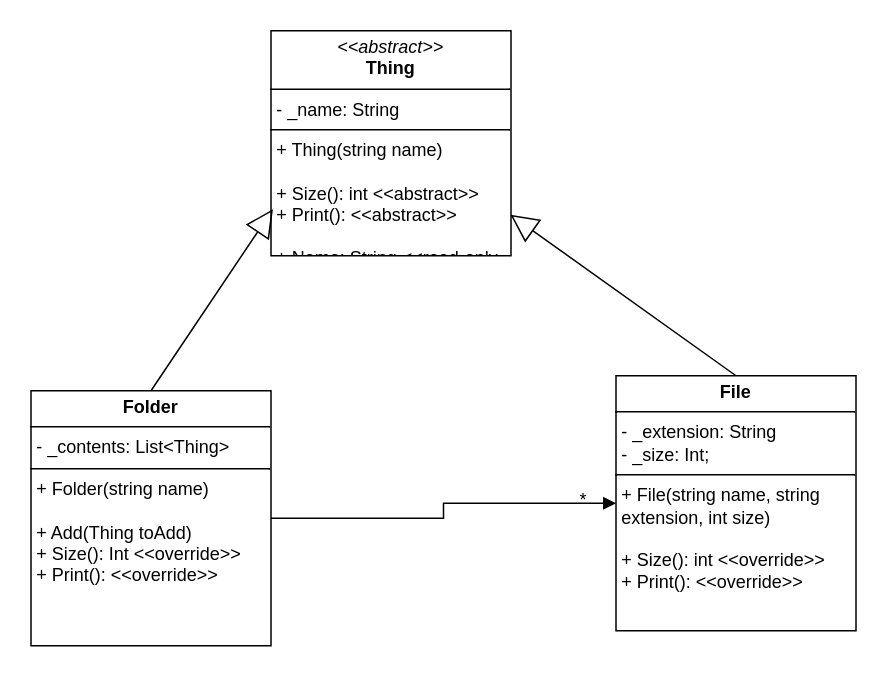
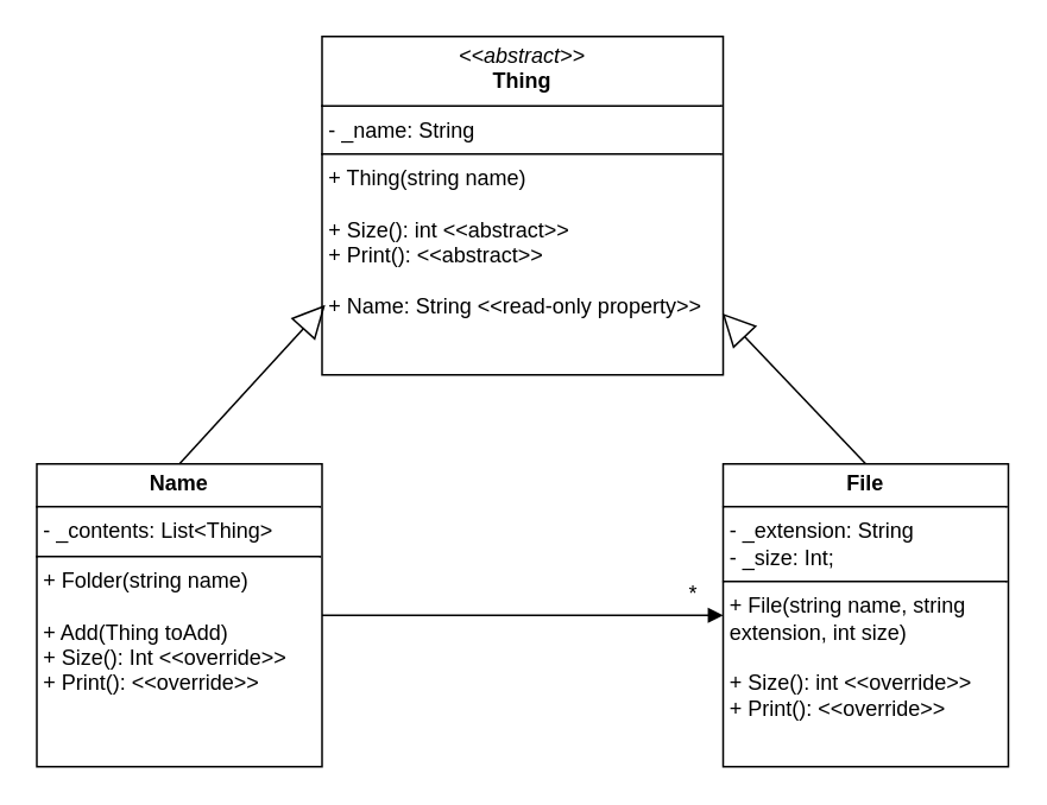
- <mxCell id="2" value="&lt;p style=&quot;margin:0px;margin-top:4px;text-align:center;&quot;&gt;&lt;i&gt;&amp;lt;&amp;lt;abstract&amp;gt;&amp;gt;&lt;/i&gt;&lt;br&gt;&lt;b&gt;Thing&lt;/b&gt;&lt;/p&gt;&lt;hr size=&quot;1&quot; style=&quot;border-style:solid;&quot;&gt;&lt;p style=&quot;margin:0px;margin-left:4px;&quot;&gt;- _name: String&lt;/p&gt;&lt;hr size=&quot;1&quot; style=&quot;border-style:solid;&quot;&gt;&lt;p style=&quot;margin:0px;margin-left:4px;&quot;&gt;+ Thing(string name)&lt;/p&gt;&lt;p style=&quot;margin:0px;margin-left:4px;&quot;&gt;&lt;br&gt;&lt;/p&gt;&lt;p style=&quot;margin:0px;margin-left:4px;&quot;&gt;+ Size(): int &amp;lt;&amp;lt;abstract&amp;gt;&amp;gt;&lt;/p&gt;&lt;p style=&quot;margin:0px;margin-left:4px;&quot;&gt;+ Print(): &amp;lt;&amp;lt;abstract&amp;gt;&amp;gt;&lt;/p&gt;&lt;p style=&quot;margin:0px;margin-left:4px;&quot;&gt;&lt;br&gt;&lt;/p&gt;&lt;p style=&quot;margin:0px;margin-left:4px;&quot;&gt;+ Name: String &amp;lt;&amp;lt;read-only property&amp;gt;&amp;gt;&lt;/p&gt;" style="verticalAlign=top;align=left;overflow=fill;html=1;whiteSpace=wrap;" parent="1" vertex="1"><mxGeometry x="180" y="20" width="160" height="150" as="geometry" /></mxCell>
+ <mxCell id="2" value="&lt;p style=&quot;margin:0px;margin-top:4px;text-align:center;&quot;&gt;&lt;i&gt;&amp;lt;&amp;lt;abstract&amp;gt;&amp;gt;&lt;/i&gt;&lt;br&gt;&lt;b&gt;Thing&lt;/b&gt;&lt;/p&gt;&lt;hr size=&quot;1&quot; style=&quot;border-style:solid;&quot;&gt;&lt;p style=&quot;margin:0px;margin-left:4px;&quot;&gt;- _name: String&lt;/p&gt;&lt;hr size=&quot;1&quot; style=&quot;border-style:solid;&quot;&gt;&lt;p style=&quot;margin:0px;margin-left:4px;&quot;&gt;+ Thing(string name)&lt;/p&gt;&lt;p style=&quot;margin:0px;margin-left:4px;&quot;&gt;&lt;br&gt;&lt;/p&gt;&lt;p style=&quot;margin:0px;margin-left:4px;&quot;&gt;+ Size(): int &amp;lt;&amp;lt;abstract&amp;gt;&amp;gt;&lt;/p&gt;&lt;p style=&quot;margin:0px;margin-left:4px;&quot;&gt;+ Print(): &amp;lt;&amp;lt;abstract&amp;gt;&amp;gt;&lt;/p&gt;&lt;p style=&quot;margin:0px;margin-left:4px;&quot;&gt;&lt;br&gt;&lt;/p&gt;&lt;p style=&quot;margin:0px;margin-left:4px;&quot;&gt;+ Name: String &amp;lt;&amp;lt;read-only property&amp;gt;&amp;gt;&lt;/p&gt;" style="verticalAlign=top;align=left;overflow=fill;html=1;whiteSpace=wrap;" parent="1" vertex="1"><mxGeometry x="180" y="20" width="225" height="190" as="geometry" /></mxCell>
- <mxCell id="3" value="&lt;p style=&quot;margin:0px;margin-top:4px;text-align:center;&quot;&gt;&lt;b&gt;Folder&lt;/b&gt;&lt;/p&gt;&lt;hr size=&quot;1&quot; style=&quot;border-style:solid;&quot;&gt;&lt;p style=&quot;margin:0px;margin-left:4px;&quot;&gt;- _contents: List&amp;lt;Thing&amp;gt;&lt;/p&gt;&lt;hr size=&quot;1&quot; style=&quot;border-style:solid;&quot;&gt;&lt;p style=&quot;margin:0px;margin-left:4px;&quot;&gt;+ Folder(string name)&lt;/p&gt;&lt;p style=&quot;margin:0px;margin-left:4px;&quot;&gt;&lt;br&gt;&lt;/p&gt;&lt;p style=&quot;margin:0px;margin-left:4px;&quot;&gt;+ Add(Thing toAdd)&lt;/p&gt;&lt;p style=&quot;margin:0px;margin-left:4px;&quot;&gt;+ Size(): Int &amp;lt;&amp;lt;override&amp;gt;&amp;gt;&lt;/p&gt;&lt;p style=&quot;margin:0px;margin-left:4px;&quot;&gt;+ Print(): &amp;lt;&amp;lt;override&amp;gt;&amp;gt;&lt;/p&gt;" style="verticalAlign=top;align=left;overflow=fill;html=1;whiteSpace=wrap;" parent="1" vertex="1"><mxGeometry x="20" y="260" width="160" height="170" as="geometry" /></mxCell>
+ <mxCell id="3" value="&lt;p style=&quot;margin:0px;margin-top:4px;text-align:center;&quot;&gt;&lt;b&gt;Name&lt;/b&gt;&lt;/p&gt;&lt;hr size=&quot;1&quot; style=&quot;border-style:solid;&quot;&gt;&lt;p style=&quot;margin:0px;margin-left:4px;&quot;&gt;- _contents: List&amp;lt;Thing&amp;gt;&lt;/p&gt;&lt;hr size=&quot;1&quot; style=&quot;border-style:solid;&quot;&gt;&lt;p style=&quot;margin:0px;margin-left:4px;&quot;&gt;+ Folder(string name)&lt;/p&gt;&lt;p style=&quot;margin:0px;margin-left:4px;&quot;&gt;&lt;br&gt;&lt;/p&gt;&lt;p style=&quot;margin:0px;margin-left:4px;&quot;&gt;+ Add(Thing toAdd)&lt;/p&gt;&lt;p style=&quot;margin:0px;margin-left:4px;&quot;&gt;+ Size(): Int &amp;lt;&amp;lt;override&amp;gt;&amp;gt;&lt;/p&gt;&lt;p style=&quot;margin:0px;margin-left:4px;&quot;&gt;+ Print(): &amp;lt;&amp;lt;override&amp;gt;&amp;gt;&lt;/p&gt;" style="verticalAlign=top;align=left;overflow=fill;html=1;whiteSpace=wrap;" parent="1" vertex="1"><mxGeometry x="20" y="260" width="160" height="170" as="geometry" /></mxCell>
- <mxCell id="4" value="&lt;p style=&quot;margin:0px;margin-top:4px;text-align:center;&quot;&gt;&lt;b&gt;File&lt;/b&gt;&lt;/p&gt;&lt;hr size=&quot;1&quot; style=&quot;border-style:solid;&quot;&gt;&lt;p style=&quot;margin:0px;margin-left:4px;&quot;&gt;- _extension: String&lt;/p&gt;&lt;p style=&quot;margin:0px;margin-left:4px;&quot;&gt;- _size: Int;&lt;/p&gt;&lt;hr size=&quot;1&quot; style=&quot;border-style:solid;&quot;&gt;&lt;p style=&quot;margin:0px;margin-left:4px;&quot;&gt;+ File(string name, string extension, int size)&lt;/p&gt;&lt;p style=&quot;margin:0px;margin-left:4px;&quot;&gt;&lt;br&gt;&lt;/p&gt;&lt;p style=&quot;margin:0px;margin-left:4px;&quot;&gt;+ Size(): int &amp;lt;&amp;lt;override&amp;gt;&amp;gt;&lt;/p&gt;&lt;p style=&quot;margin:0px;margin-left:4px;&quot;&gt;+ Print(): &amp;lt;&amp;lt;override&amp;gt;&amp;gt;&lt;/p&gt;" style="verticalAlign=top;align=left;overflow=fill;html=1;whiteSpace=wrap;" parent="1" vertex="1"><mxGeometry x="410" y="250" width="160" height="170" as="geometry" /></mxCell>
+ <mxCell id="4" value="&lt;p style=&quot;margin:0px;margin-top:4px;text-align:center;&quot;&gt;&lt;b&gt;File&lt;/b&gt;&lt;/p&gt;&lt;hr size=&quot;1&quot; style=&quot;border-style:solid;&quot;&gt;&lt;p style=&quot;margin:0px;margin-left:4px;&quot;&gt;- _extension: String&lt;/p&gt;&lt;p style=&quot;margin:0px;margin-left:4px;&quot;&gt;- _size: Int;&lt;/p&gt;&lt;hr size=&quot;1&quot; style=&quot;border-style:solid;&quot;&gt;&lt;p style=&quot;margin:0px;margin-left:4px;&quot;&gt;+ File(string name, string extension, int size)&lt;/p&gt;&lt;p style=&quot;margin:0px;margin-left:4px;&quot;&gt;&lt;br&gt;&lt;/p&gt;&lt;p style=&quot;margin:0px;margin-left:4px;&quot;&gt;+ Size(): int &amp;lt;&amp;lt;override&amp;gt;&amp;gt;&lt;/p&gt;&lt;p style=&quot;margin:0px;margin-left:4px;&quot;&gt;+ Print(): &amp;lt;&amp;lt;override&amp;gt;&amp;gt;&lt;/p&gt;" style="verticalAlign=top;align=left;overflow=fill;html=1;whiteSpace=wrap;" parent="1" vertex="1"><mxGeometry x="405" y="260" width="160" height="170" as="geometry" /></mxCell>
